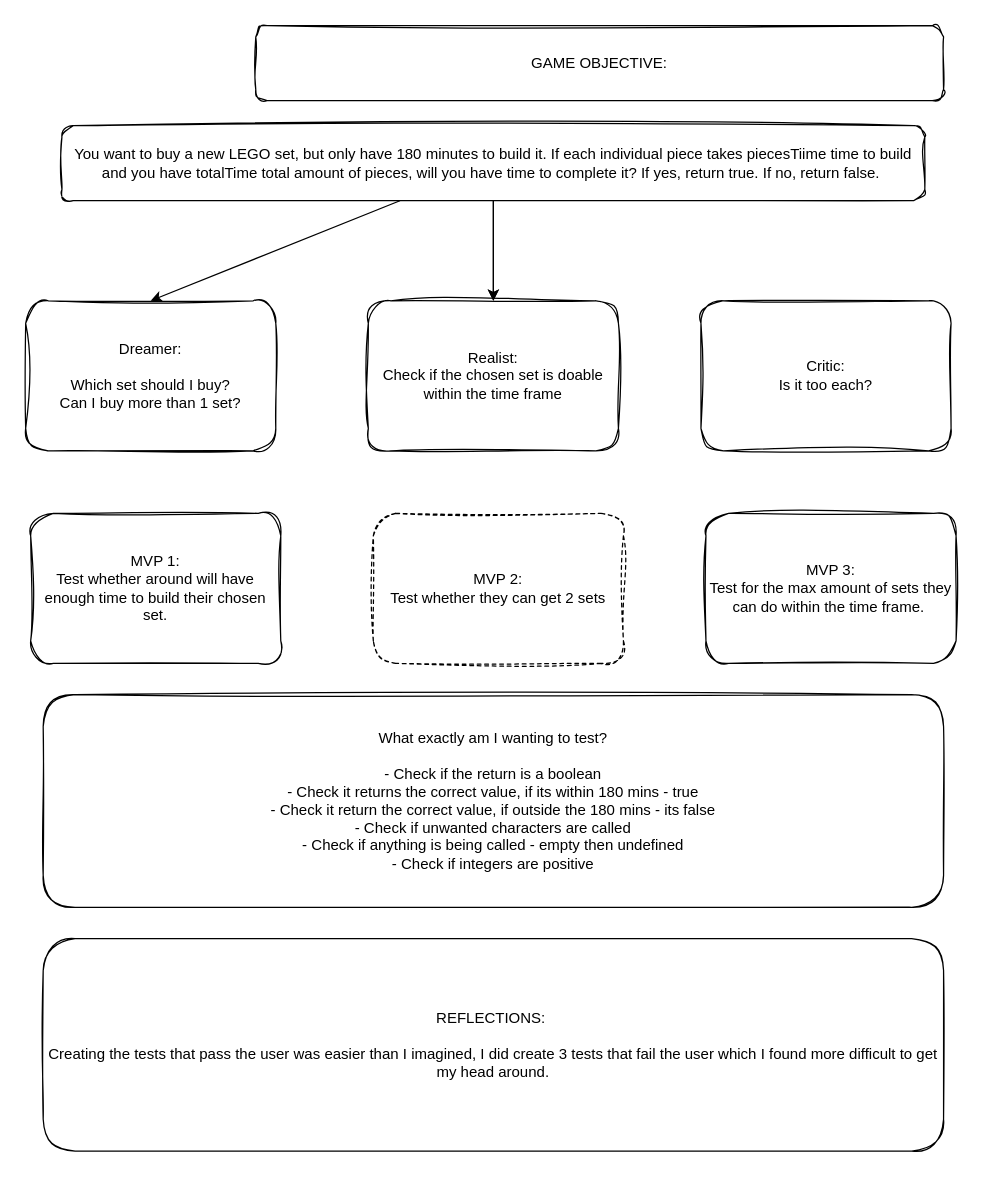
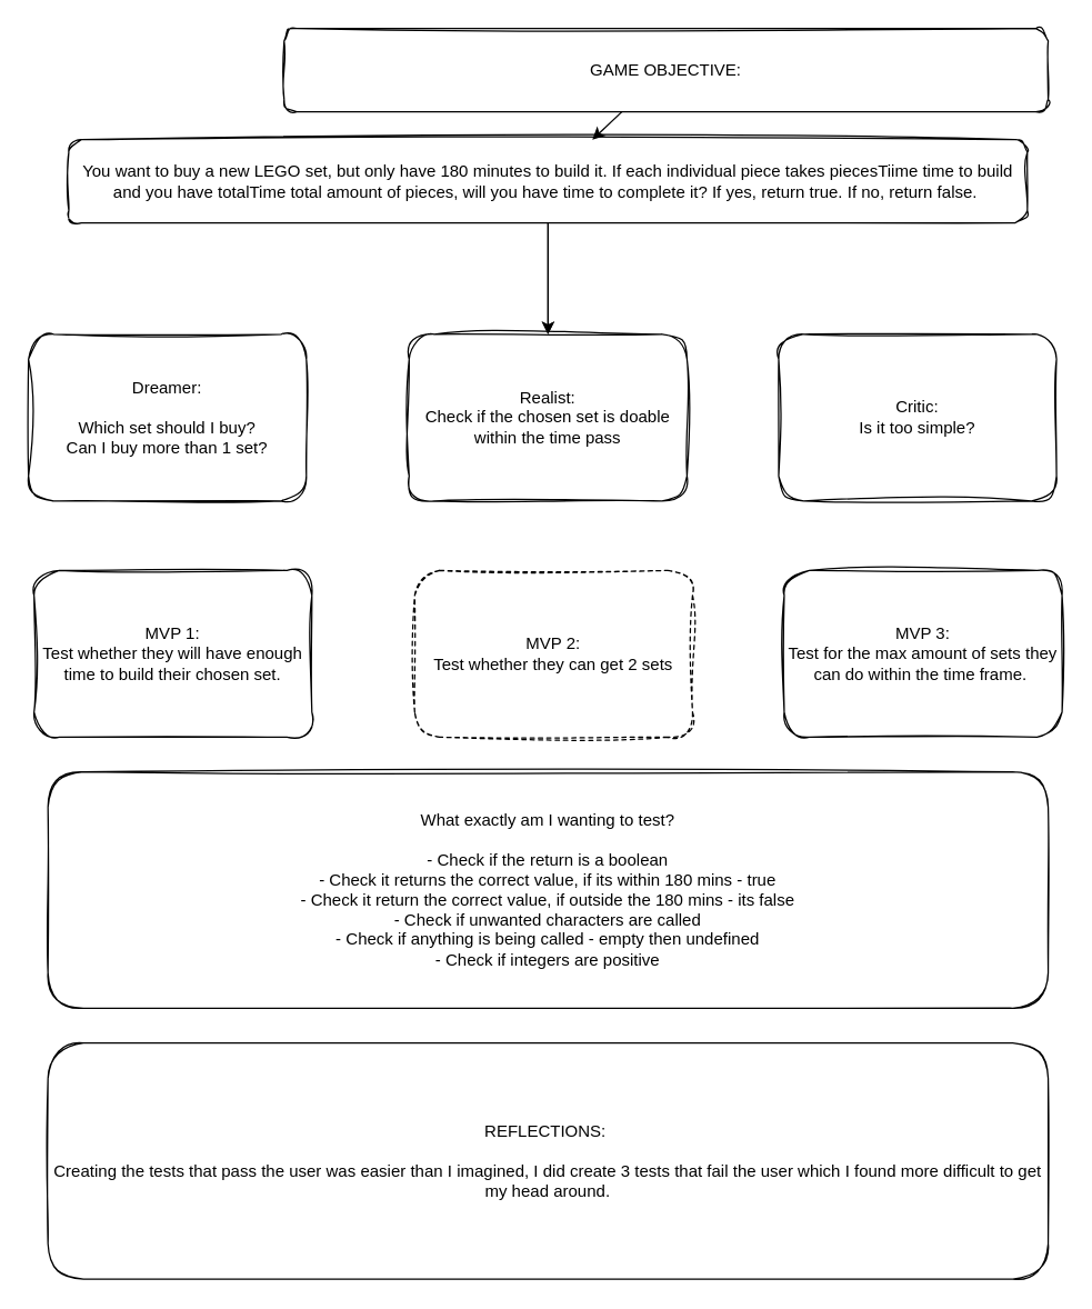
+ <mxCell id="2" value="" style="edgeStyle=none;html=1;" parent="1" source="3" target="7" edge="1"><mxGeometry relative="1" as="geometry" /></mxCell>
- <mxCell id="4" value="" style="edgeStyle=none;html=1;entryX=0.5;entryY=0;entryDx=0;entryDy=0;" parent="1" source="7" target="8" edge="1"><mxGeometry relative="1" as="geometry" /></mxCell>
- <mxCell id="9" value="Realist:&lt;br&gt;Check if the chosen set is doable within the time frame" style="whiteSpace=wrap;html=1;rounded=1;sketch=1;curveFitting=1;jiggle=2;" parent="1" vertex="1"><mxGeometry x="294" y="240" width="200" height="120" as="geometry" /></mxCell>
+ <mxCell id="9" value="Realist:&lt;br&gt;Check if the chosen set is doable within the time pass" style="whiteSpace=wrap;html=1;rounded=1;sketch=1;curveFitting=1;jiggle=2;" parent="1" vertex="1"><mxGeometry x="294" y="240" width="200" height="120" as="geometry" /></mxCell>
- <mxCell id="10" value="Critic:&lt;br&gt;Is it too each?" style="whiteSpace=wrap;html=1;rounded=1;sketch=1;curveFitting=1;jiggle=2;" parent="1" vertex="1"><mxGeometry x="560" y="240" width="200" height="120" as="geometry" /></mxCell>
+ <mxCell id="10" value="Critic:&lt;br&gt;Is it too simple?" style="whiteSpace=wrap;html=1;rounded=1;sketch=1;curveFitting=1;jiggle=2;" parent="1" vertex="1"><mxGeometry x="560" y="240" width="200" height="120" as="geometry" /></mxCell>
- <mxCell id="11" value="MVP 1:&lt;br&gt;Test whether around will have enough time to build their chosen set." style="whiteSpace=wrap;html=1;rounded=1;sketch=1;curveFitting=1;jiggle=2;" parent="1" vertex="1"><mxGeometry x="24" y="410" width="200" height="120" as="geometry" /></mxCell>
+ <mxCell id="11" value="MVP 1:&lt;br&gt;Test whether they will have enough time to build their chosen set." style="whiteSpace=wrap;html=1;rounded=1;sketch=1;curveFitting=1;jiggle=2;" parent="1" vertex="1"><mxGeometry x="24" y="410" width="200" height="120" as="geometry" /></mxCell>
